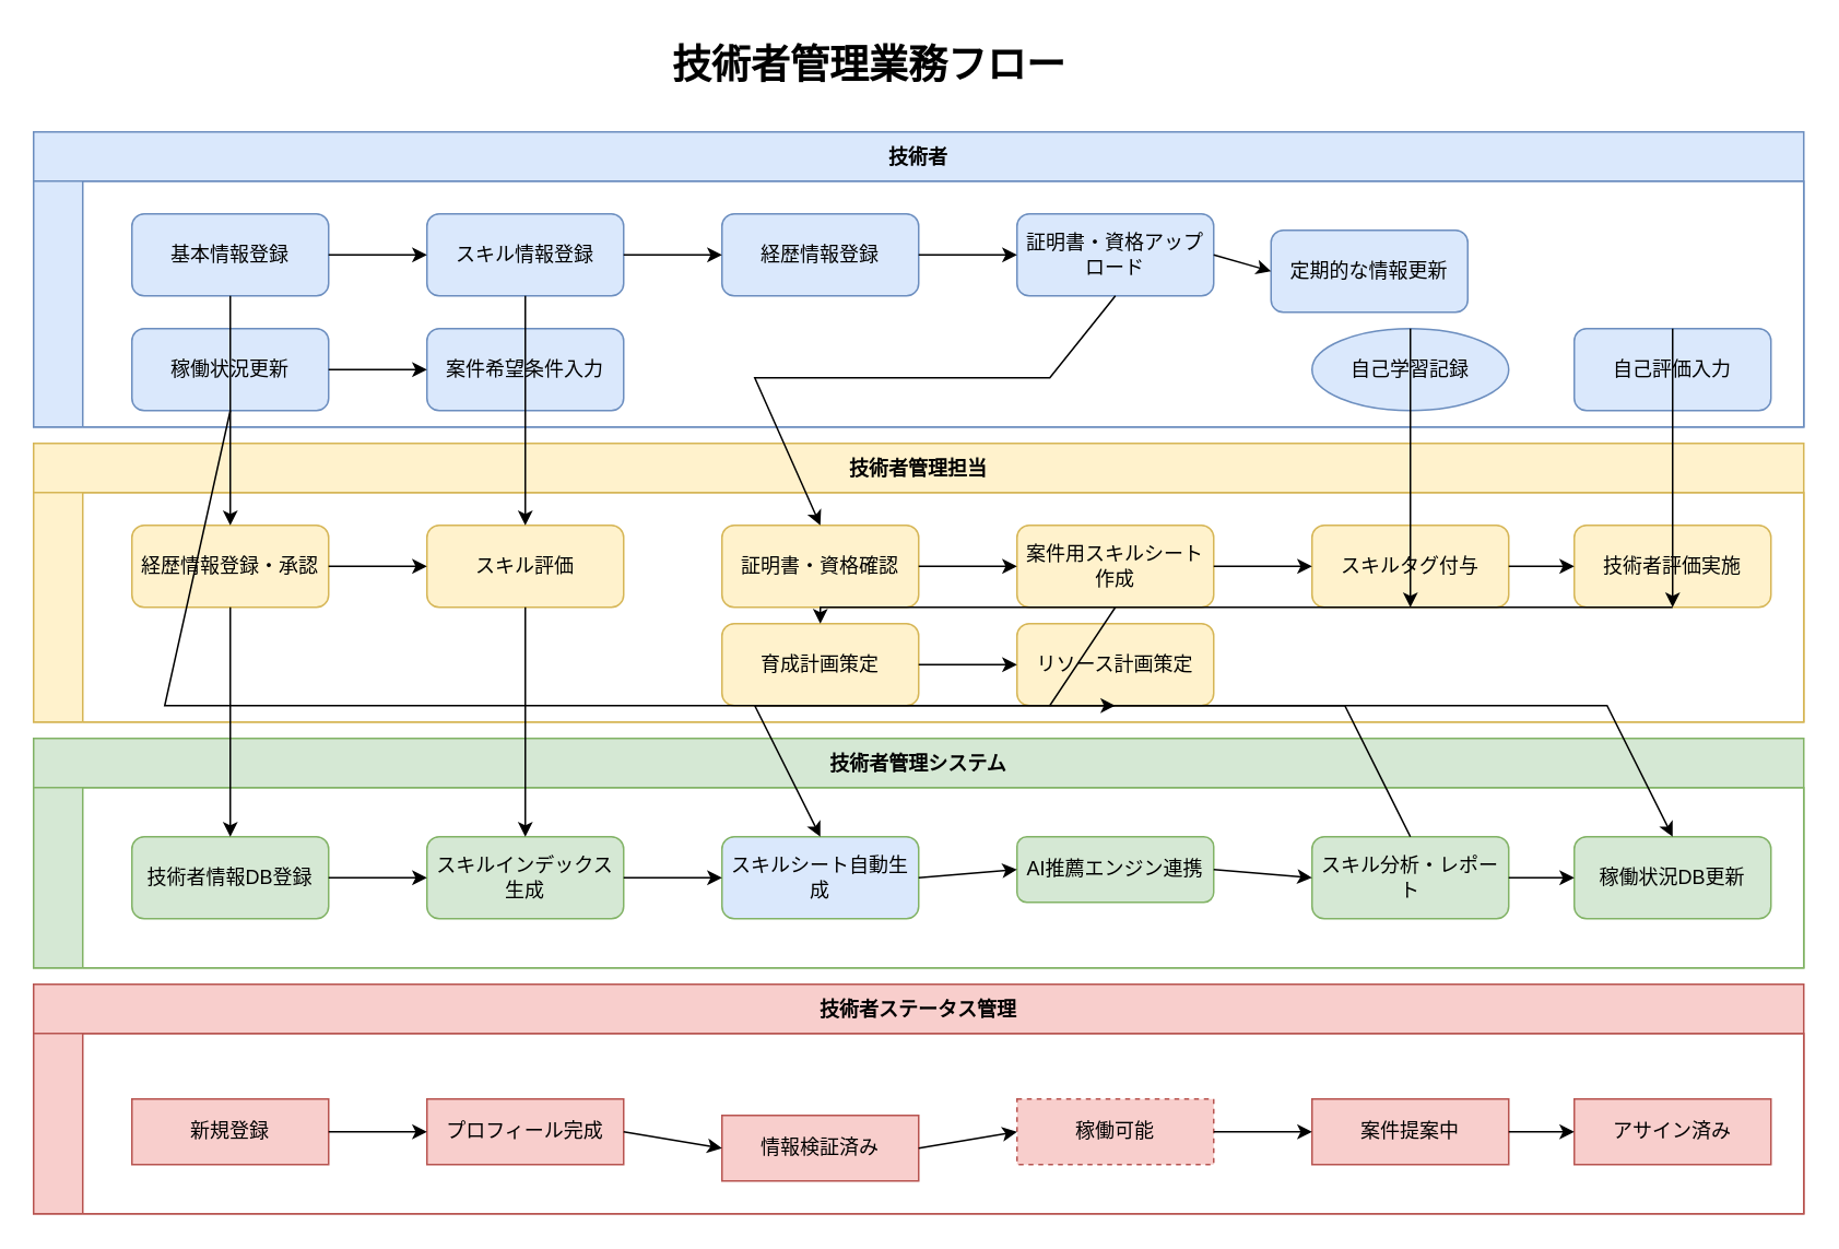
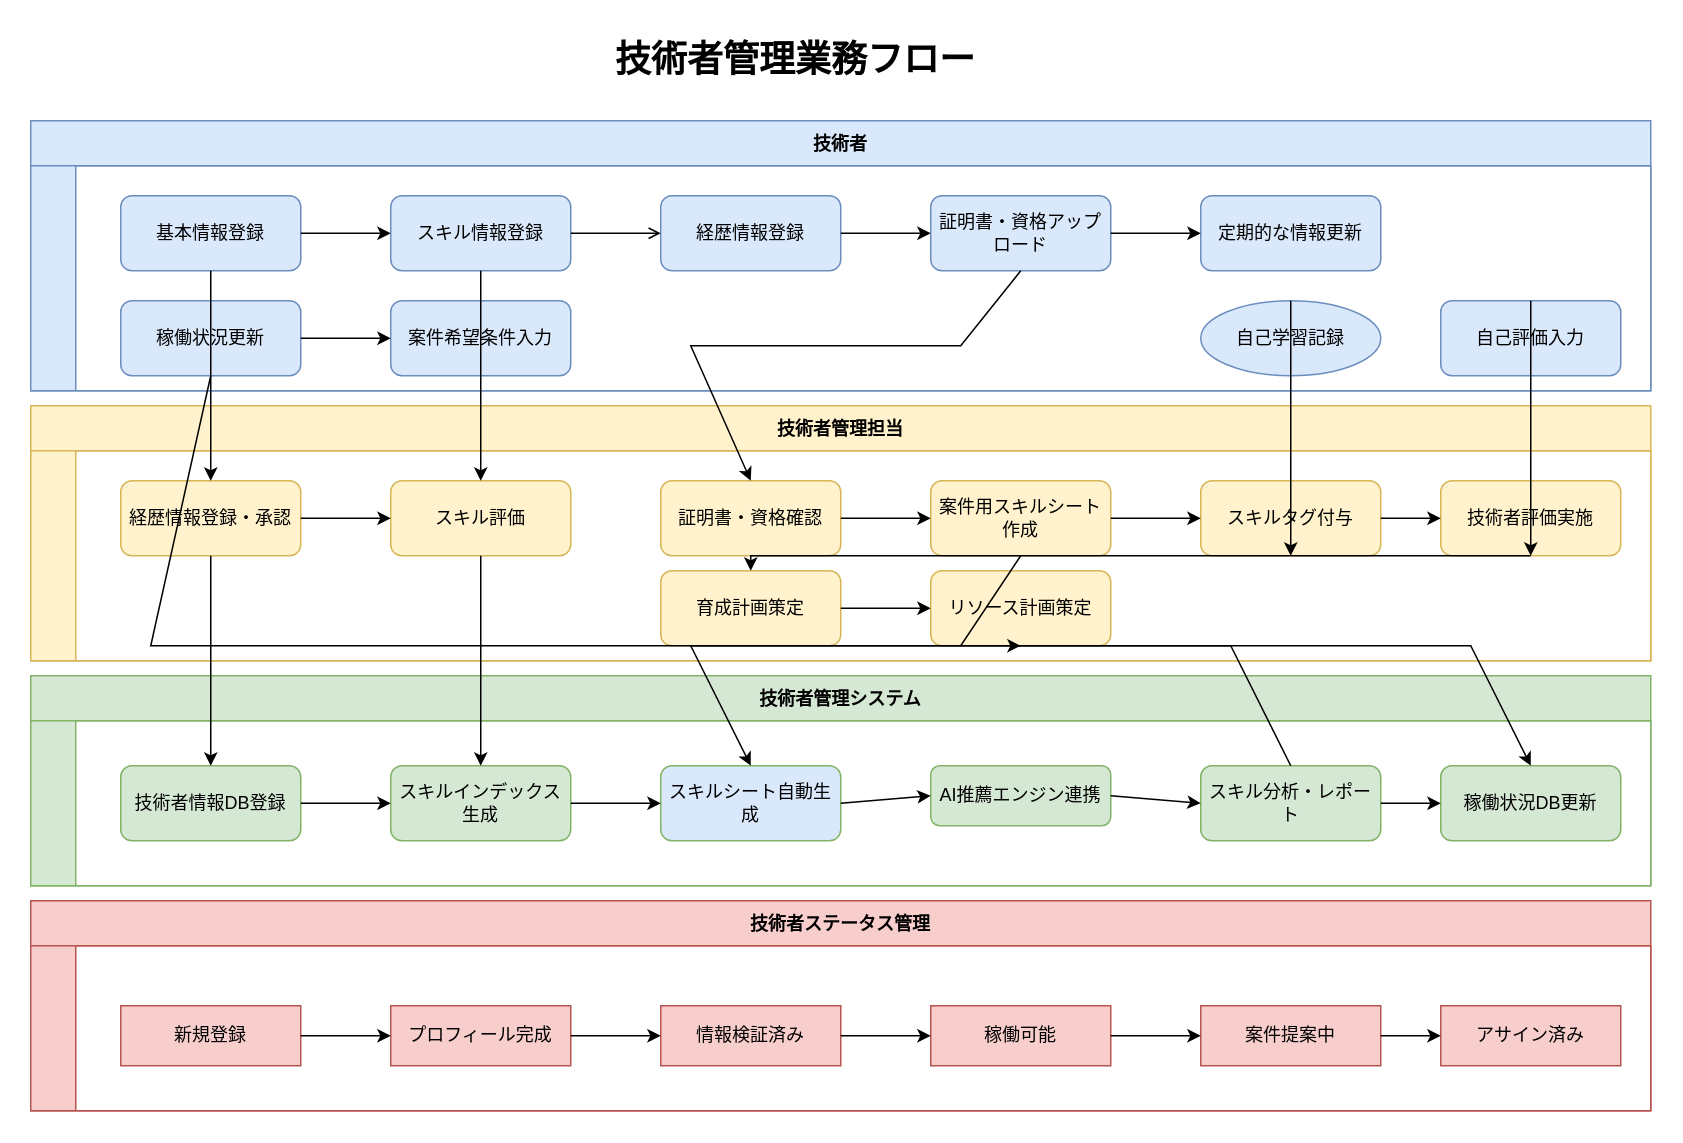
- <mxCell id="15" value="" style="endArrow=classic;html=1;rounded=0;exitX=1;exitY=0.5;exitDx=0;exitDy=0;entryX=0;entryY=0.5;entryDx=0;entryDy=0;" edge="1" parent="4" source="6" target="7"><mxGeometry width="50" height="50" relative="1" as="geometry"><mxPoint x="510" y="280" as="sourcePoint" /><mxPoint x="560" y="230" as="targetPoint" /></mxGeometry></mxCell>
+ <mxCell id="15" value="" style="endArrow=open;html=1;rounded=0;exitX=1;exitY=0.5;exitDx=0;exitDy=0;entryX=0;entryY=0.5;entryDx=0;entryDy=0;" edge="1" parent="4" source="6" target="7"><mxGeometry width="50" height="50" relative="1" as="geometry"><mxPoint x="510" y="280" as="sourcePoint" /><mxPoint x="560" y="230" as="targetPoint" /></mxGeometry></mxCell>
- <mxCell id="9" value="定期的な情報更新" style="rounded=1;whiteSpace=wrap;html=1;fillColor=#dae8fc;strokeColor=#6c8ebf;" vertex="1" parent="4"><mxGeometry x="755" y="30" width="120" height="50" as="geometry" /></mxCell>
+ <mxCell id="9" value="定期的な情報更新" style="rounded=1;whiteSpace=wrap;html=1;fillColor=#dae8fc;strokeColor=#6c8ebf;" vertex="1" parent="4"><mxGeometry x="780" y="20" width="120" height="50" as="geometry" /></mxCell>
- <mxCell id="63" value="稼働可能" style="rounded=0;whiteSpace=wrap;html=1;fillColor=#f8cecc;strokeColor=#b85450;dashed=1;" vertex="1" parent="59"><mxGeometry x="600" y="40" width="120" height="40" as="geometry" /></mxCell>
+ <mxCell id="63" value="稼働可能" style="rounded=0;whiteSpace=wrap;html=1;fillColor=#f8cecc;strokeColor=#b85450;" vertex="1" parent="59"><mxGeometry x="600" y="40" width="120" height="40" as="geometry" /></mxCell>
- <mxCell id="62" value="情報検証済み" style="rounded=0;whiteSpace=wrap;html=1;fillColor=#f8cecc;strokeColor=#b85450;" vertex="1" parent="59"><mxGeometry x="420" y="50" width="120" height="40" as="geometry" /></mxCell>
+ <mxCell id="62" value="情報検証済み" style="rounded=0;whiteSpace=wrap;html=1;fillColor=#f8cecc;strokeColor=#b85450;" vertex="1" parent="59"><mxGeometry x="420" y="40" width="120" height="40" as="geometry" /></mxCell>
